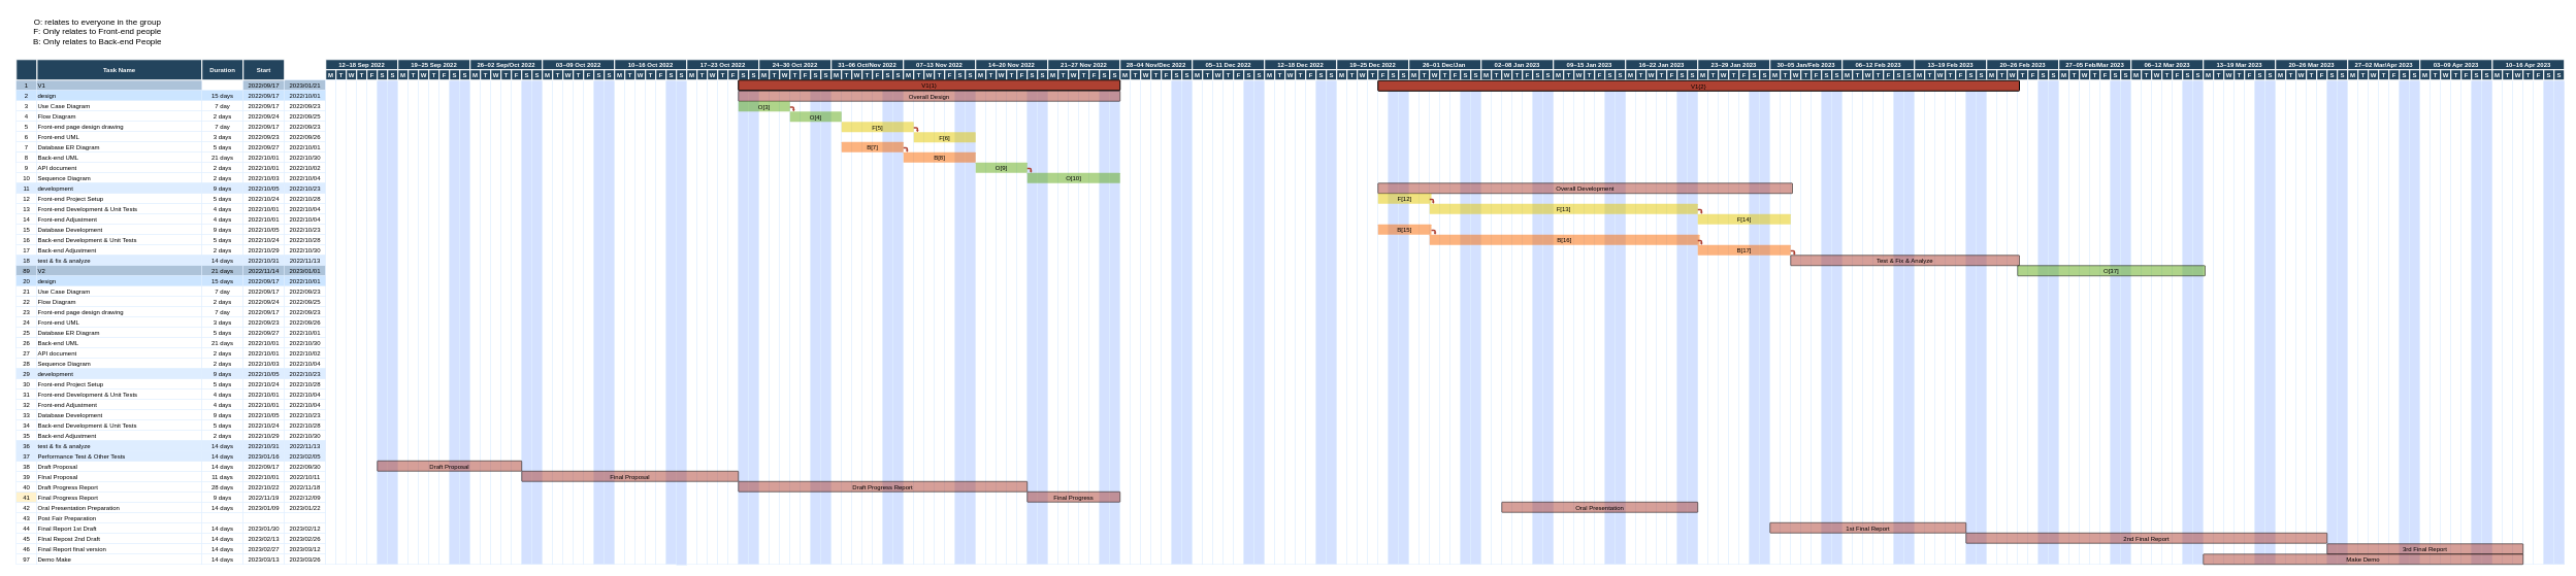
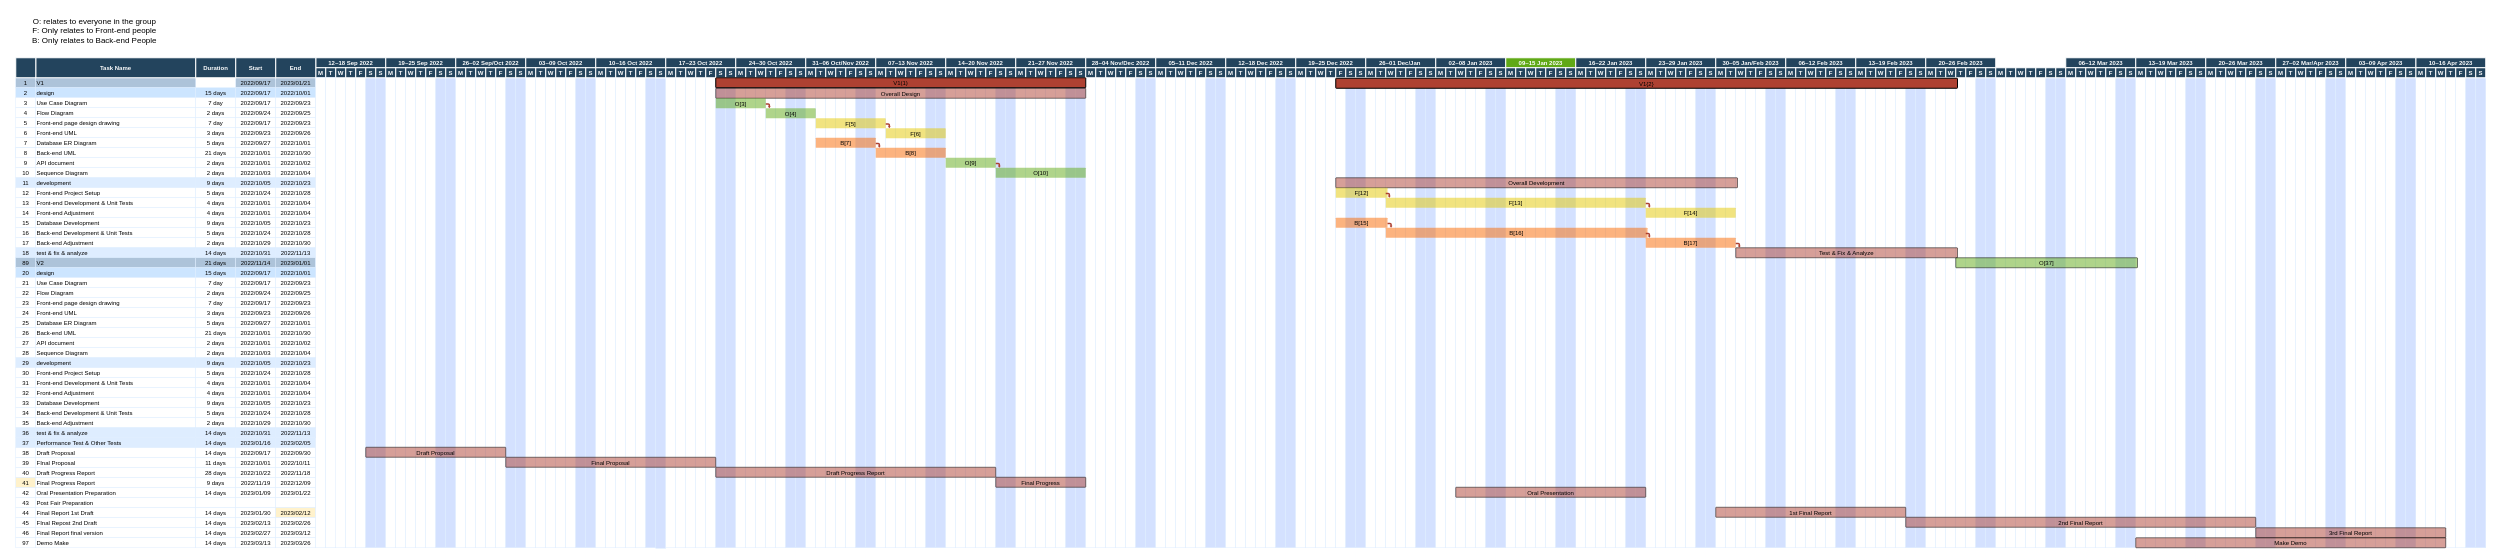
- <mxCell id="447" value="09~15 Jan 2023" style="fillColor=#23445D;strokeColor=#FFFFFF;strokeWidth=2;fontColor=#FFFFFF;fontStyle=1" parent="1" vertex="1"><mxGeometry x="3010.5" y="115" width="140" height="20" as="geometry" /></mxCell>
+ <mxCell id="447" value="09~15 Jan 2023" style="fillColor=#60a917;strokeColor=#FFFFFF;strokeWidth=2;fontColor=#FFFFFF;fontStyle=1;" parent="1" vertex="1"><mxGeometry x="3010.5" y="115" width="140" height="20" as="geometry" /></mxCell>
- <mxCell id="538" value="27~05 Feb/Mar 2023" style="fillColor=#23445D;strokeColor=#FFFFFF;strokeWidth=2;fontColor=#FFFFFF;fontStyle=1" parent="1" vertex="1"><mxGeometry x="3990.5" y="115" width="140" height="20" as="geometry" /></mxCell>
+ <mxCell id="193" value="End" style="fillColor=#23445D;strokeColor=#FFFFFF;strokeWidth=2;fontColor=#FFFFFF;fontStyle=1" parent="1" vertex="1"><mxGeometry x="550.5" y="115" width="80.0" height="40.0" as="geometry" /></mxCell>
- <mxCell id="281" value="2023/02/12" style="strokeColor=#DEEDFF" parent="1" vertex="1"><mxGeometry x="550.5" y="1015" width="80.0" height="20" as="geometry" /></mxCell>
+ <mxCell id="281" value="2023/02/12" style="strokeColor=#DEEDFF;fillColor=#fff2cc;" parent="1" vertex="1"><mxGeometry x="550.5" y="1015" width="80.0" height="20" as="geometry" /></mxCell>
